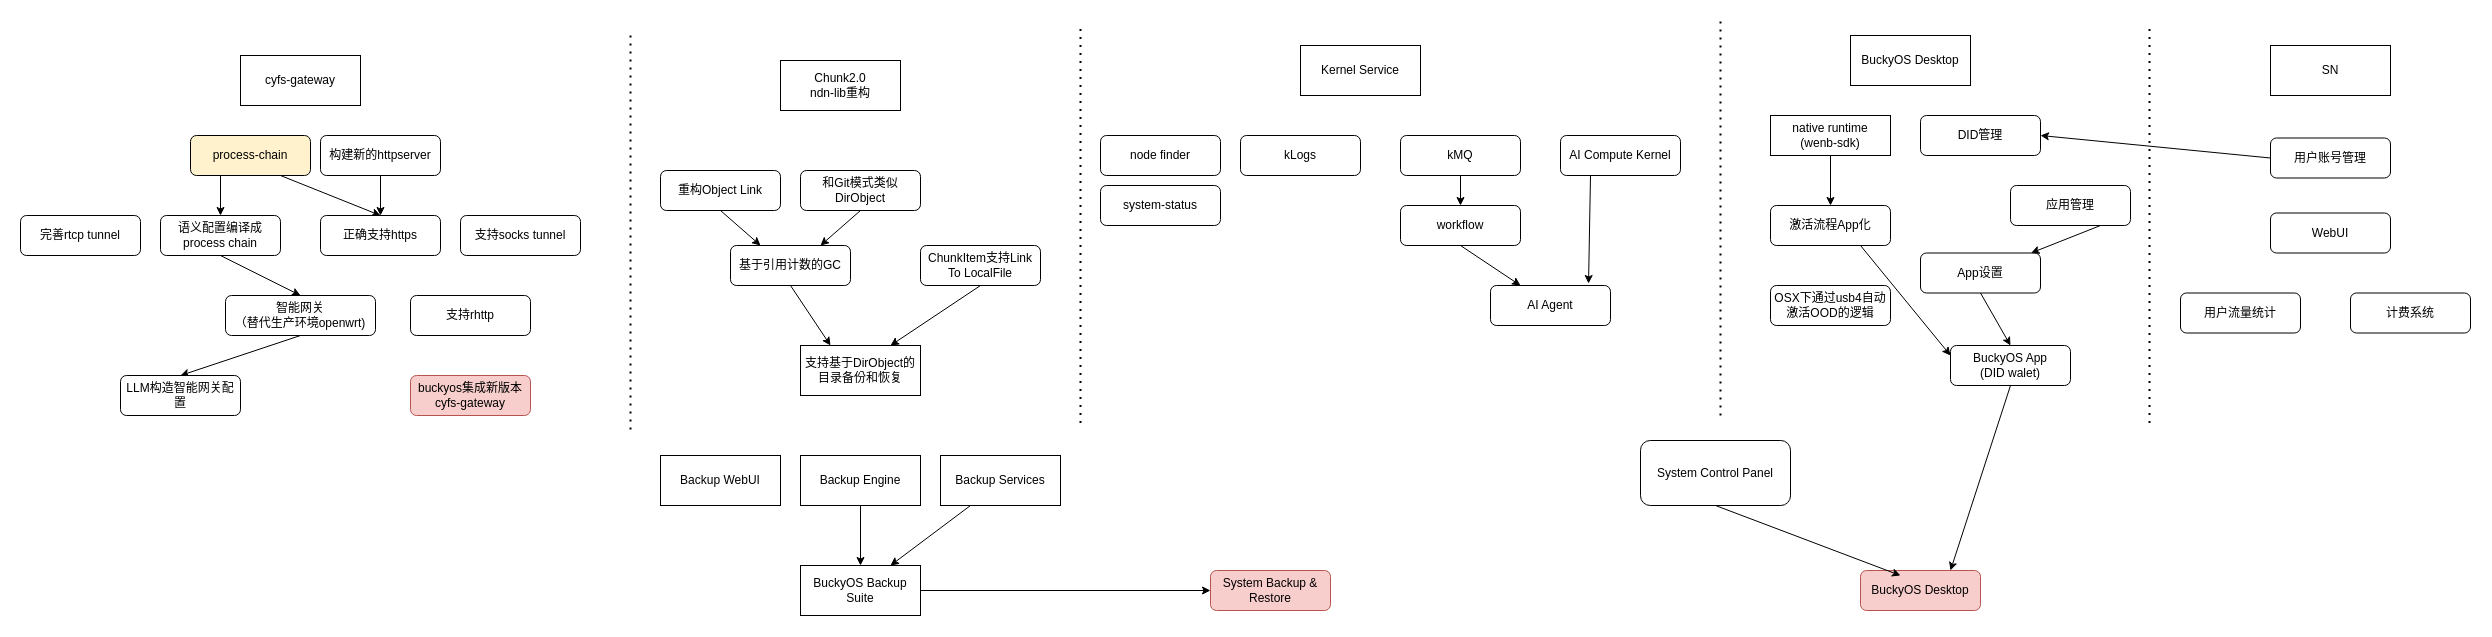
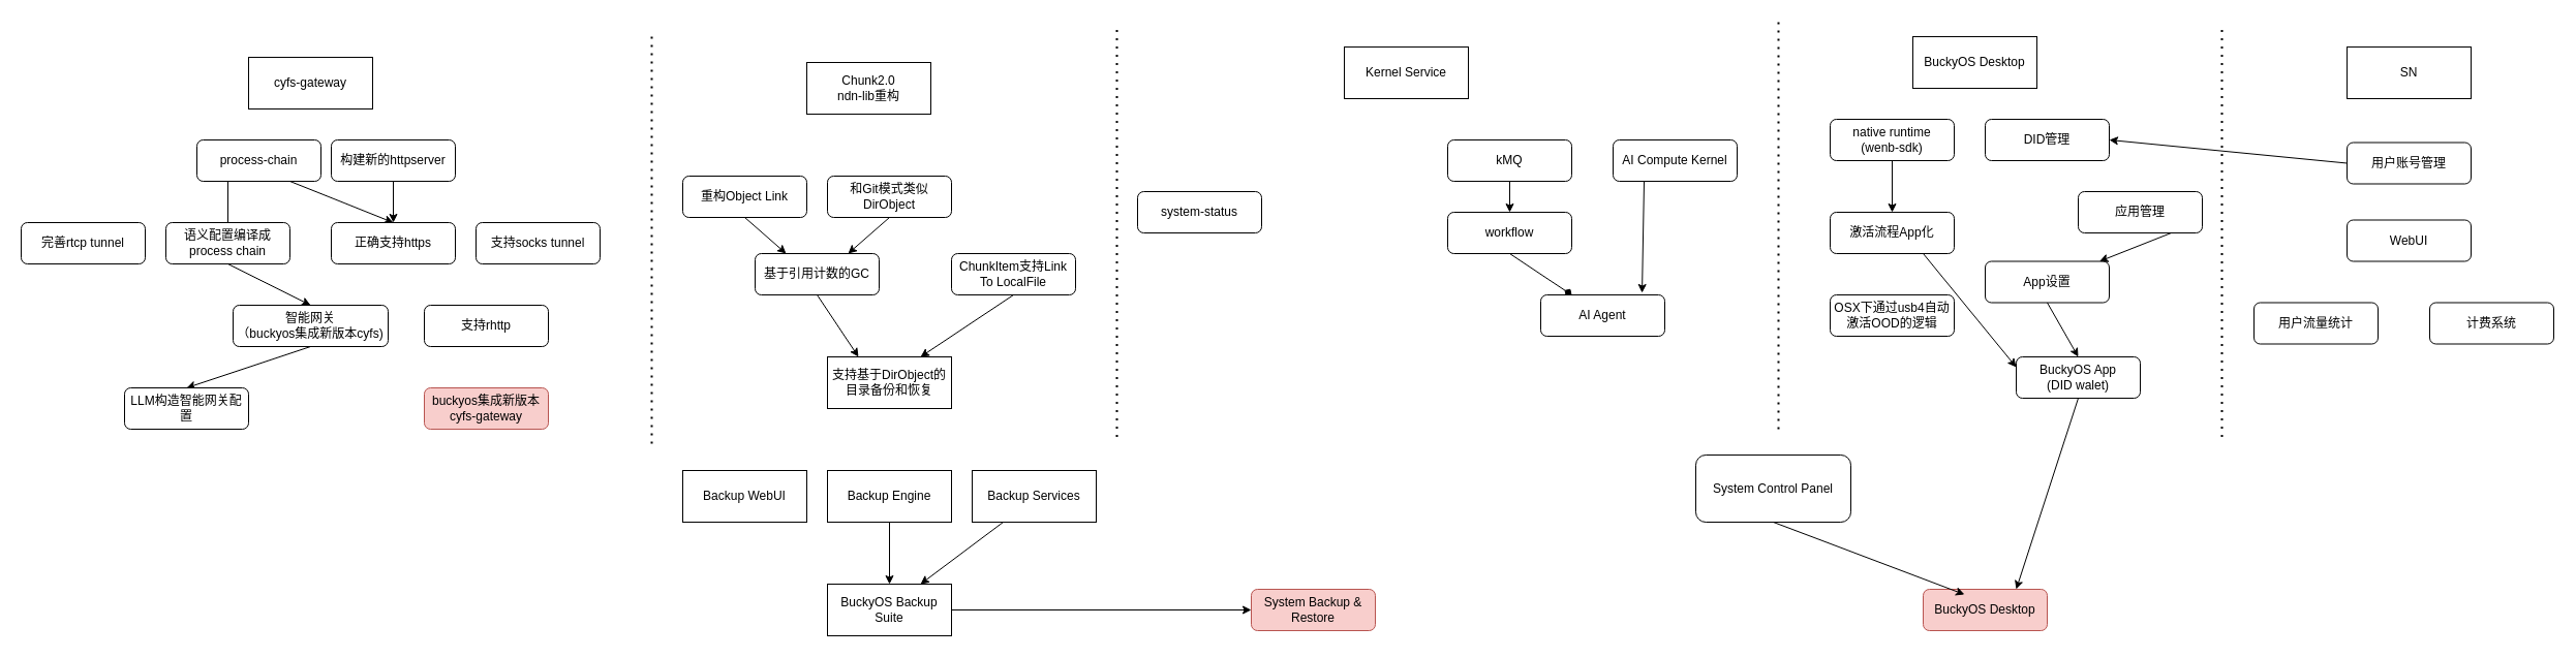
- <mxCell id="13" value="native runtime&lt;div&gt;(wenb-sdk)&lt;/div&gt;" style="whiteSpace=wrap;html=1;rounded=0;" parent="1" vertex="1"><mxGeometry x="1770" y="115" width="120" height="40" as="geometry" /></mxCell>
+ <mxCell id="13" value="native runtime&lt;div&gt;(wenb-sdk)&lt;/div&gt;" style="rounded=1;whiteSpace=wrap;html=1;" parent="1" vertex="1"><mxGeometry x="1770" y="115" width="120" height="40" as="geometry" /></mxCell>
- <mxCell id="18" value="process-chain" style="rounded=1;whiteSpace=wrap;html=1;fillColor=#fff2cc;" parent="1" vertex="1"><mxGeometry x="190" y="135" width="120" height="40" as="geometry" /></mxCell>
+ <mxCell id="18" value="process-chain" style="rounded=1;whiteSpace=wrap;html=1;" parent="1" vertex="1"><mxGeometry x="190" y="135" width="120" height="40" as="geometry" /></mxCell>
- <mxCell id="27" value="node finder" style="rounded=1;whiteSpace=wrap;html=1;" parent="1" vertex="1"><mxGeometry x="1100" y="135" width="120" height="40" as="geometry" /></mxCell>
- <mxCell id="4" value="kLogs" style="rounded=1;whiteSpace=wrap;html=1;" parent="1" vertex="1"><mxGeometry x="1240" y="135" width="120" height="40" as="geometry" /></mxCell>
- <mxCell id="16" style="edgeStyle=none;html=1;exitX=0.25;exitY=1;exitDx=0;exitDy=0;entryX=0.5;entryY=0;entryDx=0;entryDy=0;" parent="1" source="18" target="20" edge="1"><mxGeometry relative="1" as="geometry" /></mxCell>
+ <mxCell id="16" style="edgeStyle=none;html=1;exitX=0.25;exitY=1;exitDx=0;exitDy=0;entryX=0.5;entryY=0;entryDx=0;entryDy=0;endArrow=none;" parent="1" source="18" target="20" edge="1"><mxGeometry relative="1" as="geometry" /></mxCell>
- <mxCell id="7" style="edgeStyle=none;html=1;exitX=0.5;exitY=1;exitDx=0;exitDy=0;entryX=0.25;entryY=0;entryDx=0;entryDy=0;" edge="1" parent="1" source="8" target="46"><mxGeometry relative="1" as="geometry" /></mxCell>
+ <mxCell id="7" style="edgeStyle=none;html=1;exitX=0.5;exitY=1;exitDx=0;exitDy=0;entryX=0.25;entryY=0;entryDx=0;entryDy=0;endArrow=diamond;" edge="1" parent="1" source="8" target="46"><mxGeometry relative="1" as="geometry" /></mxCell>
- <mxCell id="23" value="智能网关&lt;div&gt;（替代生产环境openwrt)&lt;/div&gt;" style="rounded=1;whiteSpace=wrap;html=1;" parent="1" vertex="1"><mxGeometry x="225" y="295" width="150" height="40" as="geometry" /></mxCell>
+ <mxCell id="23" value="智能网关&lt;div&gt;（buckyos集成新版本cyfs)&lt;/div&gt;" style="rounded=1;whiteSpace=wrap;html=1;" parent="1" vertex="1"><mxGeometry x="225" y="295" width="150" height="40" as="geometry" /></mxCell>
